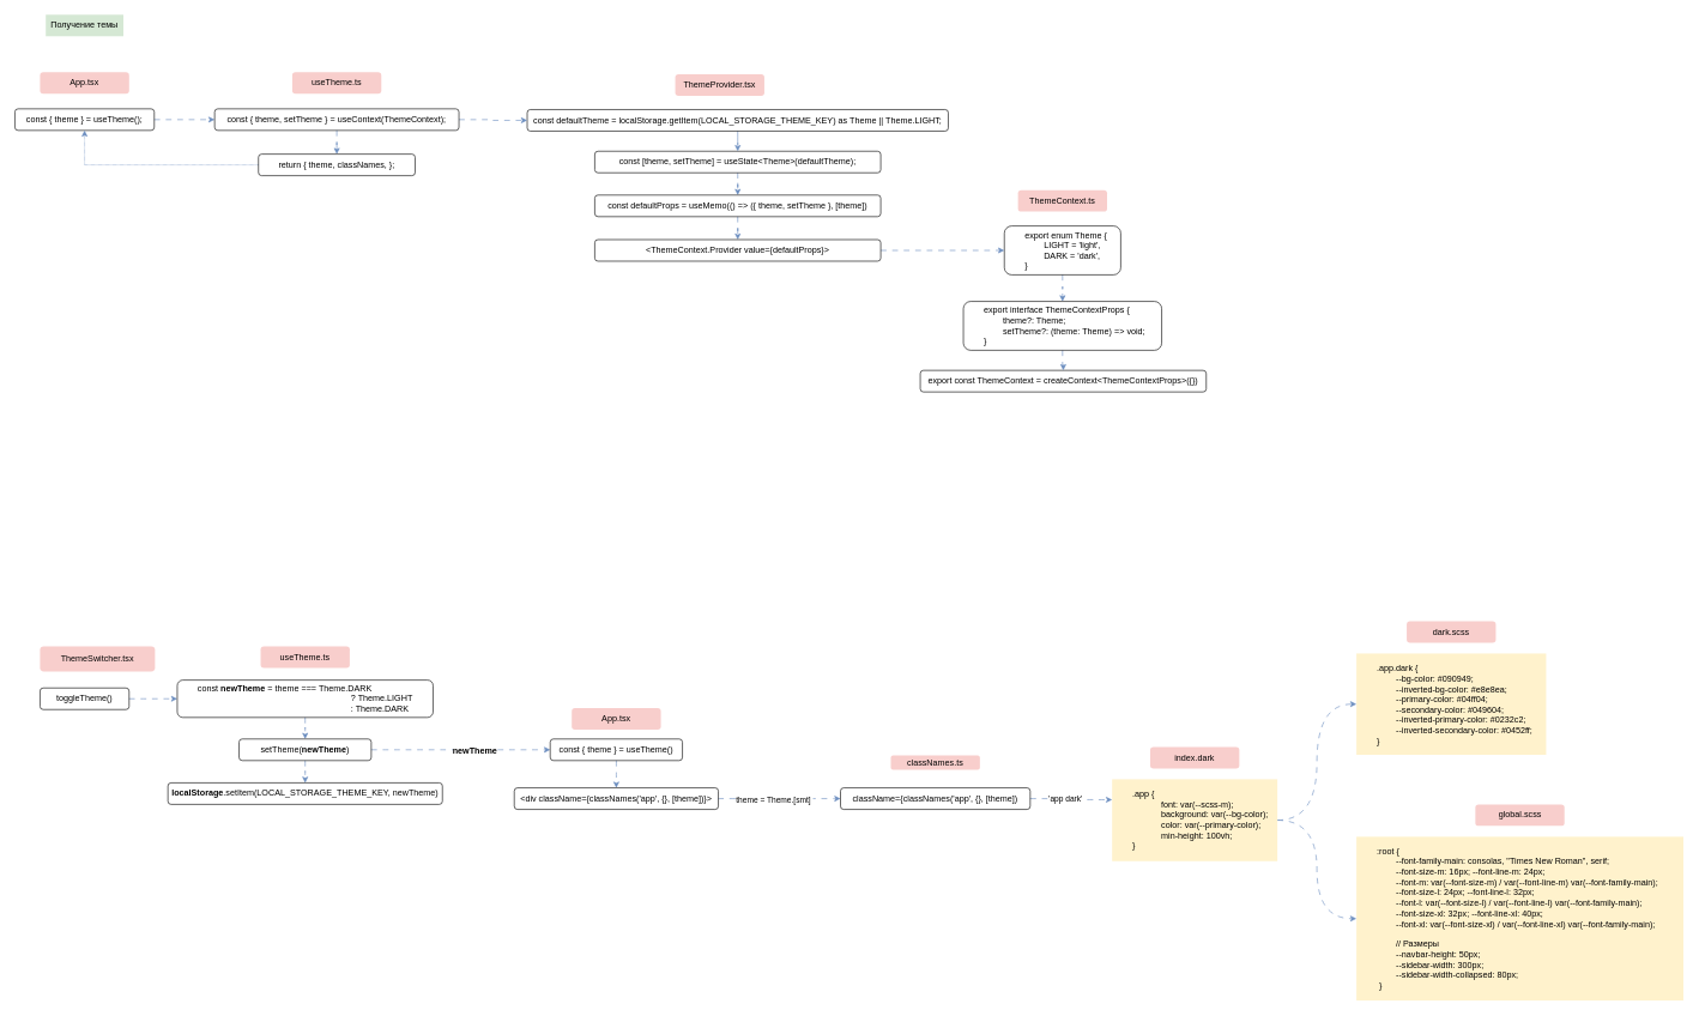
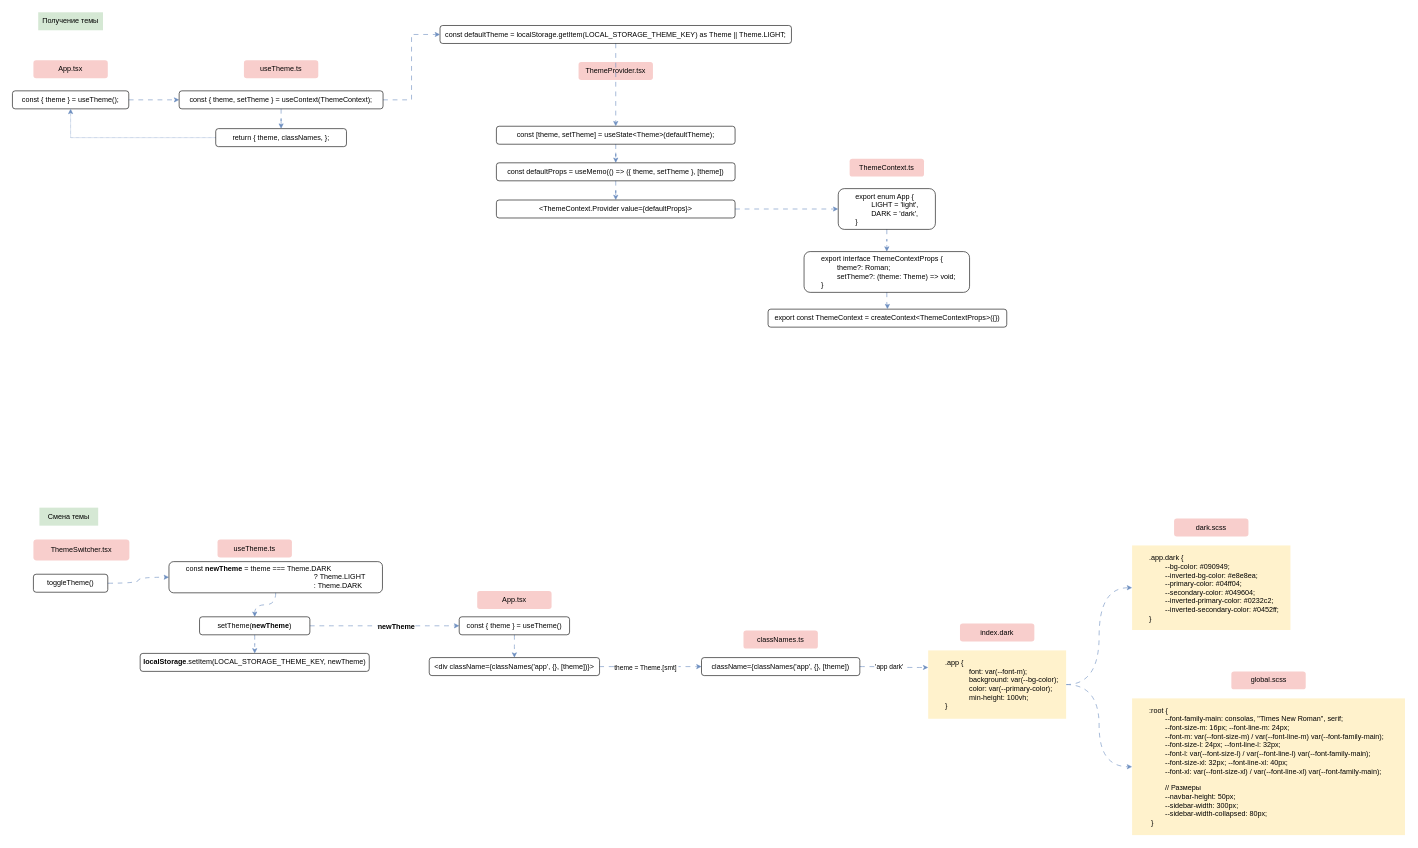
- <mxCell id="39" value="ThemeProvider.tsx" style="text;html=1;strokeColor=none;fillColor=#f8cecc;align=center;verticalAlign=middle;whiteSpace=wrap;rounded=1;" parent="1" vertex="1"><mxGeometry x="939" y="103" width="124" height="30" as="geometry" /></mxCell>
+ <mxCell id="39" value="ThemeProvider.tsx" style="text;html=1;strokeColor=none;fillColor=#f8cecc;align=center;verticalAlign=middle;whiteSpace=wrap;rounded=1;" parent="1" vertex="1"><mxGeometry x="964" y="103" width="124" height="30" as="geometry" /></mxCell>
- <mxCell id="43" value="const defaultTheme = localStorage.getItem(LOCAL_STORAGE_THEME_KEY) as Theme || Theme.LIGHT;" style="text;html=1;align=center;verticalAlign=middle;whiteSpace=wrap;rounded=1;strokeColor=default;" parent="1" vertex="1"><mxGeometry x="733" y="152" width="586" height="30" as="geometry" /></mxCell>
+ <mxCell id="43" value="const defaultTheme = localStorage.getItem(LOCAL_STORAGE_THEME_KEY) as Theme || Theme.LIGHT;" style="text;html=1;align=center;verticalAlign=middle;whiteSpace=wrap;rounded=1;strokeColor=default;" parent="1" vertex="1"><mxGeometry x="733" y="42" width="586" height="30" as="geometry" /></mxCell>
- <mxCell id="38" value="&lt;span style=&quot;white-space: pre;&quot;&gt;&#09;&lt;/span&gt;export enum Theme { &lt;br&gt;&lt;span style=&quot;white-space: pre;&quot;&gt;&#09;&lt;/span&gt;&lt;span style=&quot;white-space: pre;&quot;&gt;&#09;&lt;/span&gt;LIGHT = 'light', &lt;br&gt;&lt;span style=&quot;white-space: pre;&quot;&gt;&#09;&lt;/span&gt;&lt;span style=&quot;white-space: pre;&quot;&gt;&#09;&lt;/span&gt;DARK = 'dark', &lt;br&gt;&lt;span style=&quot;white-space: pre;&quot;&gt;&#09;&lt;/span&gt;}" style="text;html=1;align=left;verticalAlign=middle;whiteSpace=wrap;rounded=1;strokeColor=default;" parent="1" vertex="1"><mxGeometry x="1397" y="314" width="162" height="68" as="geometry" /></mxCell>
+ <mxCell id="38" value="&lt;span style=&quot;white-space: pre;&quot;&gt;&#09;&lt;/span&gt;export enum App { &lt;br&gt;&lt;span style=&quot;white-space: pre;&quot;&gt;&#09;&lt;/span&gt;&lt;span style=&quot;white-space: pre;&quot;&gt;&#09;&lt;/span&gt;LIGHT = 'light', &lt;br&gt;&lt;span style=&quot;white-space: pre;&quot;&gt;&#09;&lt;/span&gt;&lt;span style=&quot;white-space: pre;&quot;&gt;&#09;&lt;/span&gt;DARK = 'dark', &lt;br&gt;&lt;span style=&quot;white-space: pre;&quot;&gt;&#09;&lt;/span&gt;}" style="text;html=1;align=left;verticalAlign=middle;whiteSpace=wrap;rounded=1;strokeColor=default;" parent="1" vertex="1"><mxGeometry x="1397" y="314" width="162" height="68" as="geometry" /></mxCell>
- <mxCell id="36" value="&lt;span style=&quot;white-space: pre;&quot;&gt;&#09;&lt;/span&gt;export interface ThemeContextProps { &lt;br&gt;&lt;span style=&quot;white-space: pre;&quot;&gt;&#09;&lt;span style=&quot;white-space: pre;&quot;&gt;&#09;&lt;/span&gt;&lt;/span&gt;theme?: Theme; &lt;br&gt;&lt;span style=&quot;white-space: pre;&quot;&gt;&#09;&lt;/span&gt;&lt;span style=&quot;white-space: pre;&quot;&gt;&#09;&lt;/span&gt;setTheme?: (theme: Theme) =&amp;gt; void; &lt;br&gt;&lt;span style=&quot;white-space: pre;&quot;&gt;&#09;&lt;/span&gt;}" style="text;html=1;align=left;verticalAlign=middle;whiteSpace=wrap;rounded=1;strokeColor=default;" parent="1" vertex="1"><mxGeometry x="1340" y="419" width="276" height="68" as="geometry" /></mxCell>
+ <mxCell id="36" value="&lt;span style=&quot;white-space: pre;&quot;&gt;&#09;&lt;/span&gt;export interface ThemeContextProps { &lt;br&gt;&lt;span style=&quot;white-space: pre;&quot;&gt;&#09;&lt;span style=&quot;white-space: pre;&quot;&gt;&#09;&lt;/span&gt;&lt;/span&gt;theme?: Roman; &lt;br&gt;&lt;span style=&quot;white-space: pre;&quot;&gt;&#09;&lt;/span&gt;&lt;span style=&quot;white-space: pre;&quot;&gt;&#09;&lt;/span&gt;setTheme?: (theme: Theme) =&amp;gt; void; &lt;br&gt;&lt;span style=&quot;white-space: pre;&quot;&gt;&#09;&lt;/span&gt;}" style="text;html=1;align=left;verticalAlign=middle;whiteSpace=wrap;rounded=1;strokeColor=default;" parent="1" vertex="1"><mxGeometry x="1340" y="419" width="276" height="68" as="geometry" /></mxCell>
+ <mxCell id="13" value="Смена темы" style="text;html=1;strokeColor=none;fillColor=#d5e8d4;align=center;verticalAlign=middle;whiteSpace=wrap;rounded=0;" parent="1" vertex="1"><mxGeometry x="65" y="846" width="98" height="30" as="geometry" /></mxCell>
- <mxCell id="7" value="&lt;span style=&quot;white-space: pre;&quot;&gt;&#09;&lt;/span&gt;const &lt;b&gt;newTheme&lt;/b&gt; = theme === Theme.DARK &lt;br&gt;&lt;span style=&quot;white-space: pre;&quot;&gt;&#09;&lt;/span&gt;&lt;span style=&quot;white-space: pre;&quot;&gt;&#09;&lt;/span&gt;&lt;span style=&quot;white-space: pre;&quot;&gt;&#09;&lt;/span&gt;&lt;span style=&quot;white-space: pre;&quot;&gt;&#09;&lt;/span&gt;&lt;span style=&quot;white-space: pre;&quot;&gt;&#09;&lt;/span&gt;&lt;span style=&quot;white-space: pre;&quot;&gt;&#09;&lt;/span&gt;&lt;span style=&quot;white-space: pre;&quot;&gt;&#09;&lt;/span&gt;&lt;span style=&quot;white-space: pre;&quot;&gt;&#09;&lt;span style=&quot;white-space: pre;&quot;&gt;&#09;&lt;/span&gt;&lt;/span&gt;? Theme.LIGHT &lt;br&gt;&lt;span style=&quot;white-space: pre;&quot;&gt;&#09;&lt;/span&gt;&lt;span style=&quot;white-space: pre;&quot;&gt;&#09;&lt;/span&gt;&lt;span style=&quot;white-space: pre;&quot;&gt;&#09;&lt;/span&gt;&lt;span style=&quot;white-space: pre;&quot;&gt;&#09;&lt;/span&gt;&lt;span style=&quot;white-space: pre;&quot;&gt;&#09;&lt;/span&gt;&lt;span style=&quot;white-space: pre;&quot;&gt;&#09;&lt;/span&gt;&lt;span style=&quot;white-space: pre;&quot;&gt;&#09;&lt;/span&gt;&lt;span style=&quot;white-space: pre;&quot;&gt;&#09;&lt;/span&gt;&lt;span style=&quot;white-space: pre;&quot;&gt;&#09;&lt;/span&gt;: Theme.DARK" style="text;html=1;align=left;verticalAlign=middle;whiteSpace=wrap;rounded=1;strokeColor=default;" parent="1" vertex="1"><mxGeometry x="246" y="946" width="356" height="52" as="geometry" /></mxCell>
+ <mxCell id="7" value="&lt;span style=&quot;white-space: pre;&quot;&gt;&#09;&lt;/span&gt;const &lt;b&gt;newTheme&lt;/b&gt; = theme === Theme.DARK &lt;br&gt;&lt;span style=&quot;white-space: pre;&quot;&gt;&#09;&lt;/span&gt;&lt;span style=&quot;white-space: pre;&quot;&gt;&#09;&lt;/span&gt;&lt;span style=&quot;white-space: pre;&quot;&gt;&#09;&lt;/span&gt;&lt;span style=&quot;white-space: pre;&quot;&gt;&#09;&lt;/span&gt;&lt;span style=&quot;white-space: pre;&quot;&gt;&#09;&lt;/span&gt;&lt;span style=&quot;white-space: pre;&quot;&gt;&#09;&lt;/span&gt;&lt;span style=&quot;white-space: pre;&quot;&gt;&#09;&lt;/span&gt;&lt;span style=&quot;white-space: pre;&quot;&gt;&#09;&lt;span style=&quot;white-space: pre;&quot;&gt;&#09;&lt;/span&gt;&lt;/span&gt;? Theme.LIGHT &lt;br&gt;&lt;span style=&quot;white-space: pre;&quot;&gt;&#09;&lt;/span&gt;&lt;span style=&quot;white-space: pre;&quot;&gt;&#09;&lt;/span&gt;&lt;span style=&quot;white-space: pre;&quot;&gt;&#09;&lt;/span&gt;&lt;span style=&quot;white-space: pre;&quot;&gt;&#09;&lt;/span&gt;&lt;span style=&quot;white-space: pre;&quot;&gt;&#09;&lt;/span&gt;&lt;span style=&quot;white-space: pre;&quot;&gt;&#09;&lt;/span&gt;&lt;span style=&quot;white-space: pre;&quot;&gt;&#09;&lt;/span&gt;&lt;span style=&quot;white-space: pre;&quot;&gt;&#09;&lt;/span&gt;&lt;span style=&quot;white-space: pre;&quot;&gt;&#09;&lt;/span&gt;: Theme.DARK" style="text;html=1;align=left;verticalAlign=middle;whiteSpace=wrap;rounded=1;strokeColor=default;" parent="1" vertex="1"><mxGeometry x="281" y="936" width="356" height="52" as="geometry" /></mxCell>
- <mxCell id="20" value="classNames.ts" style="text;html=1;strokeColor=none;fillColor=#f8cecc;align=center;verticalAlign=middle;whiteSpace=wrap;rounded=1;" parent="1" vertex="1"><mxGeometry x="1239" y="1051" width="124" height="20" as="geometry" /></mxCell>
+ <mxCell id="20" value="classNames.ts" style="text;html=1;strokeColor=none;fillColor=#f8cecc;align=center;verticalAlign=middle;whiteSpace=wrap;rounded=1;" parent="1" vertex="1"><mxGeometry x="1239" y="1051" width="124" height="30" as="geometry" /></mxCell>
- <mxCell id="29" value="&lt;span style=&quot;white-space: pre;&quot;&gt;&#09;&lt;/span&gt;.app { &lt;br&gt;&lt;blockquote style=&quot;margin: 0 0 0 40px; border: none; padding: 0px;&quot;&gt;&lt;span style=&quot;&quot;&gt;&lt;span style=&quot;white-space: pre;&quot;&gt;&amp;nbsp;&amp;nbsp;&amp;nbsp;&amp;nbsp;&lt;/span&gt;&lt;/span&gt;&lt;span style=&quot;&quot;&gt;&lt;span style=&quot;white-space: pre;&quot;&gt;&amp;nbsp;&amp;nbsp;&amp;nbsp;&amp;nbsp;&lt;/span&gt;&lt;/span&gt;font: var(--scss-m);&lt;br&gt; &lt;span style=&quot;white-space: pre;&quot;&gt;&#09;&lt;/span&gt;background: var(--bg-color);&lt;br&gt; &lt;span style=&quot;white-space: pre;&quot;&gt;&#09;&lt;/span&gt;color: var(--primary-color);&lt;br&gt; &lt;span style=&quot;white-space: pre;&quot;&gt;&#09;&lt;/span&gt;min-height: 100vh;&lt;/blockquote&gt;&lt;span style=&quot;white-space: pre;&quot;&gt;&#09;&lt;/span&gt;}" style="text;html=1;strokeColor=none;fillColor=#fff2cc;align=left;verticalAlign=middle;whiteSpace=wrap;rounded=0;" parent="1" vertex="1"><mxGeometry x="1547" y="1084" width="230" height="114" as="geometry" /></mxCell>
+ <mxCell id="29" value="&lt;span style=&quot;white-space: pre;&quot;&gt;&#09;&lt;/span&gt;.app { &lt;br&gt;&lt;blockquote style=&quot;margin: 0 0 0 40px; border: none; padding: 0px;&quot;&gt;&lt;span style=&quot;&quot;&gt;&lt;span style=&quot;white-space: pre;&quot;&gt;&amp;nbsp;&amp;nbsp;&amp;nbsp;&amp;nbsp;&lt;/span&gt;&lt;/span&gt;&lt;span style=&quot;&quot;&gt;&lt;span style=&quot;white-space: pre;&quot;&gt;&amp;nbsp;&amp;nbsp;&amp;nbsp;&amp;nbsp;&lt;/span&gt;&lt;/span&gt;font: var(--font-m);&lt;br&gt; &lt;span style=&quot;white-space: pre;&quot;&gt;&#09;&lt;/span&gt;background: var(--bg-color);&lt;br&gt; &lt;span style=&quot;white-space: pre;&quot;&gt;&#09;&lt;/span&gt;color: var(--primary-color);&lt;br&gt; &lt;span style=&quot;white-space: pre;&quot;&gt;&#09;&lt;/span&gt;min-height: 100vh;&lt;/blockquote&gt;&lt;span style=&quot;white-space: pre;&quot;&gt;&#09;&lt;/span&gt;}" style="text;html=1;strokeColor=none;fillColor=#fff2cc;align=left;verticalAlign=middle;whiteSpace=wrap;rounded=0;" parent="1" vertex="1"><mxGeometry x="1547" y="1084" width="230" height="114" as="geometry" /></mxCell>
